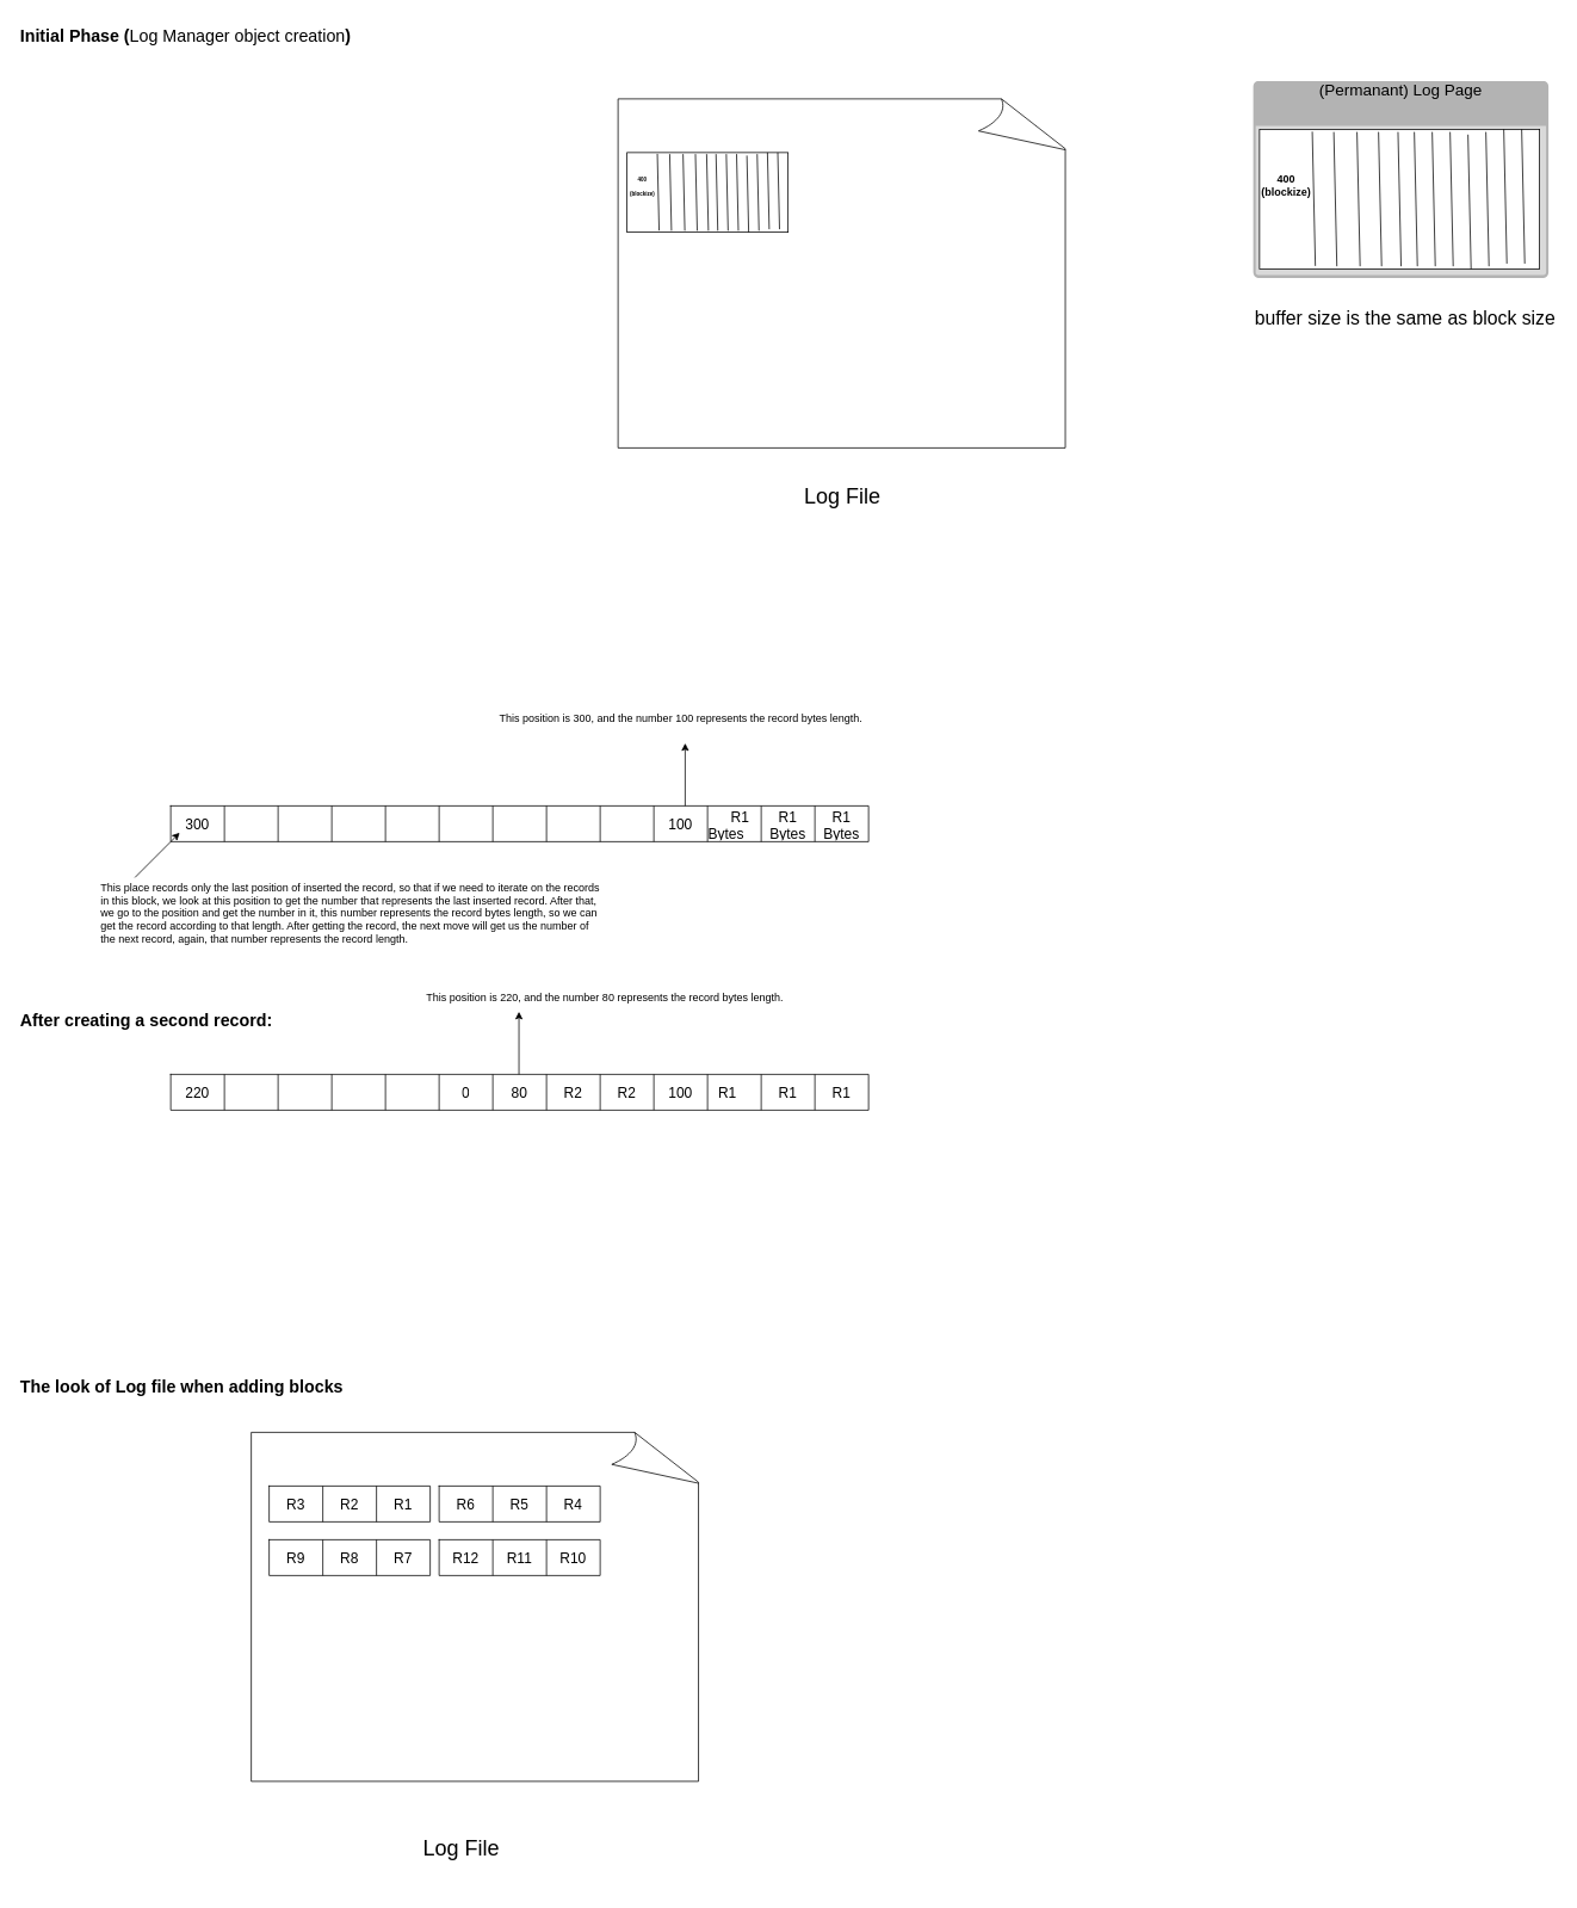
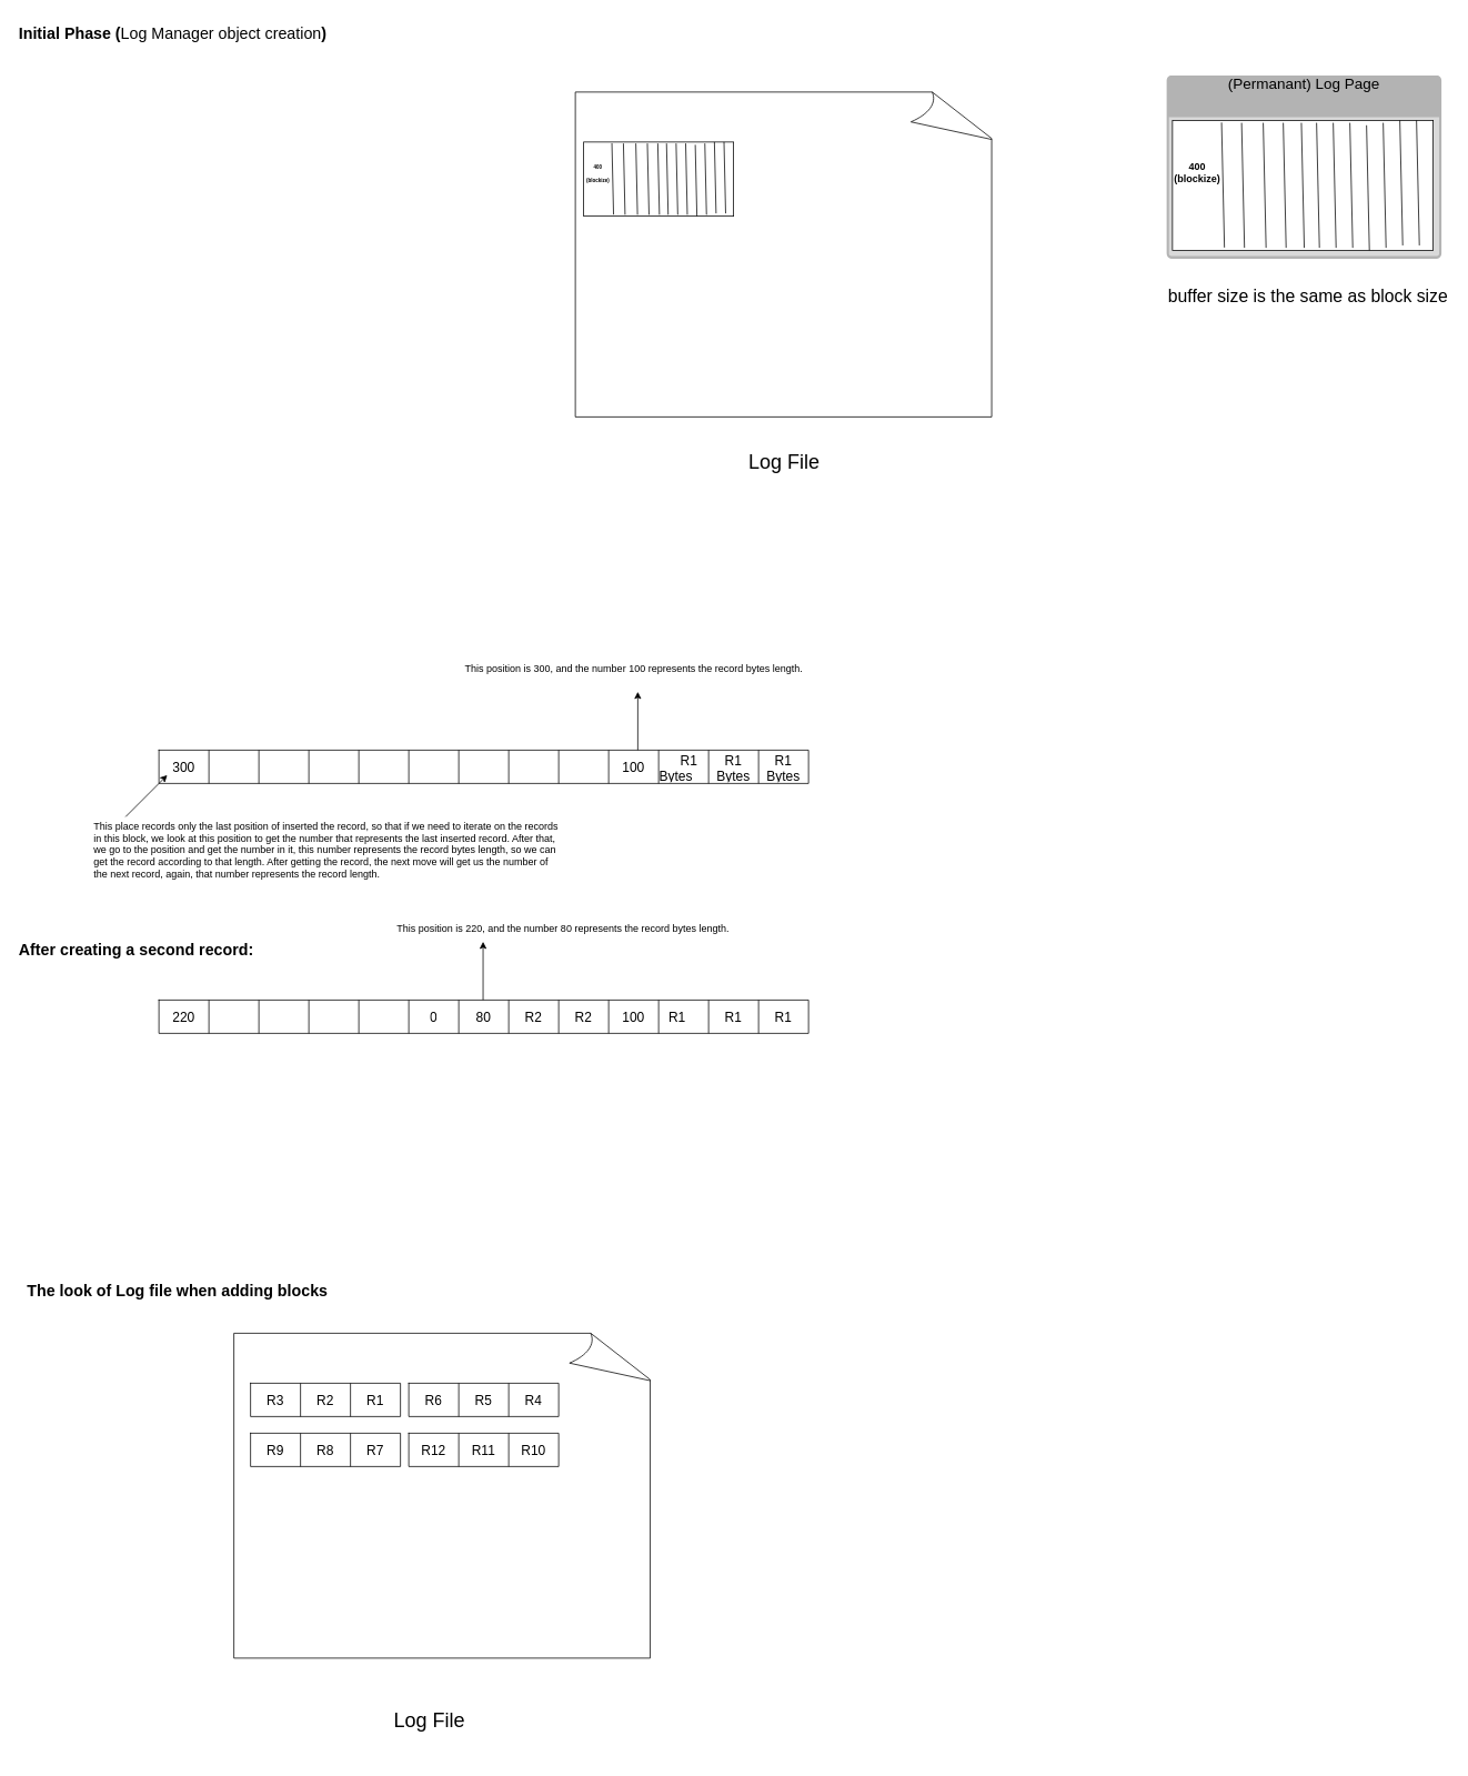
- <mxCell id="76" value="&lt;span style=&quot;font-size: 19px;&quot;&gt;&lt;b&gt;The look of Log file when adding blocks&lt;/b&gt;&lt;/span&gt;" style="text;strokeColor=none;align=left;fillColor=none;html=1;verticalAlign=middle;whiteSpace=wrap;rounded=0;" vertex="1" parent="1"><mxGeometry x="20" y="1530" width="400" height="40" as="geometry" /></mxCell>
+ <mxCell id="76" value="&lt;span style=&quot;font-size: 19px;&quot;&gt;&lt;b&gt;The look of Log file when adding blocks&lt;/b&gt;&lt;/span&gt;" style="text;strokeColor=none;align=left;fillColor=none;html=1;verticalAlign=middle;whiteSpace=wrap;rounded=0;" vertex="1" parent="1"><mxGeometry x="30" y="1530" width="400" height="40" as="geometry" /></mxCell>
